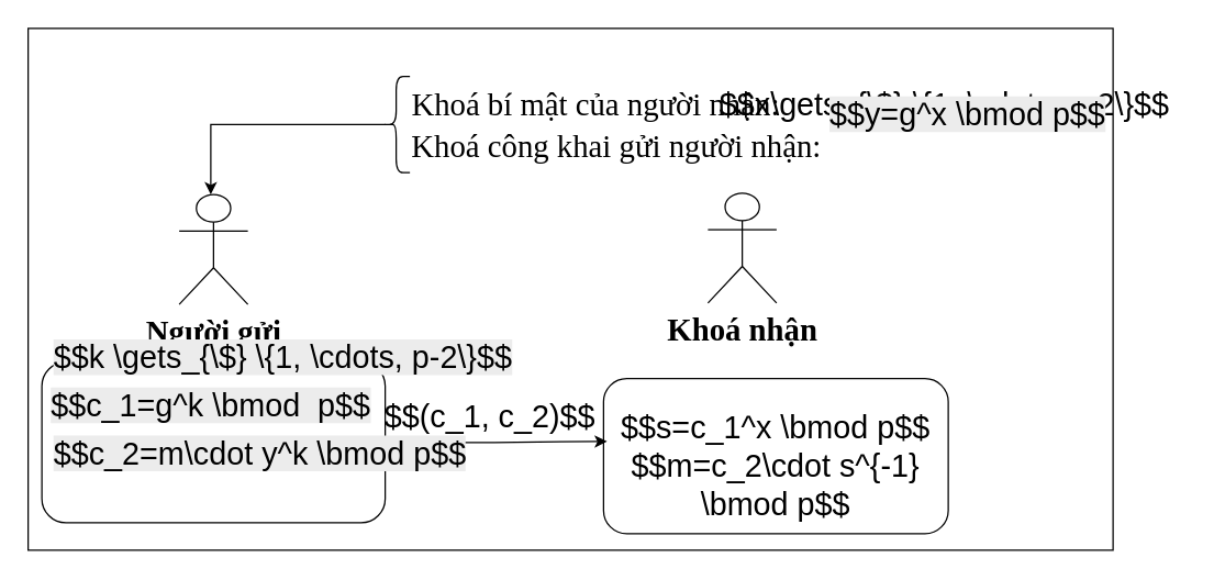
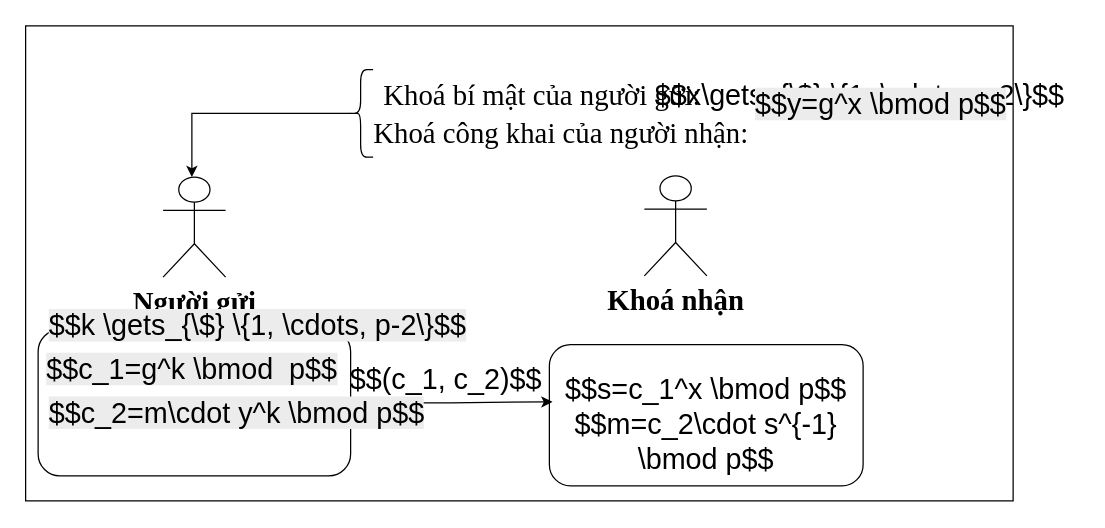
- <mxCell id="10" value="&lt;font face=&quot;Times New Roman&quot; style=&quot;font-size: 23px;&quot;&gt;Khoá bí mật của người nhận:&lt;/font&gt;" style="text;html=1;align=center;verticalAlign=middle;resizable=0;points=[];autosize=1;strokeColor=none;fillColor=none;" vertex="1" parent="1"><mxGeometry x="288" y="56" width="290" height="40" as="geometry" /></mxCell>
+ <mxCell id="10" value="&lt;font face=&quot;Times New Roman&quot; style=&quot;font-size: 23px;&quot;&gt;Khoá bí mật của người gửi:&lt;/font&gt;" style="text;html=1;align=center;verticalAlign=middle;resizable=0;points=[];autosize=1;strokeColor=none;fillColor=none;" vertex="1" parent="1"><mxGeometry x="288" y="56" width="290" height="40" as="geometry" /></mxCell>
- <mxCell id="11" value="&lt;font face=&quot;Times New Roman&quot; style=&quot;font-size: 23px;&quot;&gt;Khoá công khai gửi người nhận:&amp;nbsp;&lt;/font&gt;" style="text;html=1;align=center;verticalAlign=middle;resizable=0;points=[];autosize=1;strokeColor=none;fillColor=none;" vertex="1" parent="1"><mxGeometry x="286" y="86" width="330" height="40" as="geometry" /></mxCell>
+ <mxCell id="11" value="&lt;font face=&quot;Times New Roman&quot; style=&quot;font-size: 23px;&quot;&gt;Khoá công khai của người nhận:&amp;nbsp;&lt;/font&gt;" style="text;html=1;align=center;verticalAlign=middle;resizable=0;points=[];autosize=1;strokeColor=none;fillColor=none;" vertex="1" parent="1"><mxGeometry x="286" y="86" width="330" height="40" as="geometry" /></mxCell>
